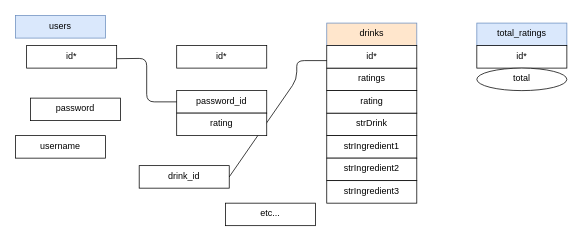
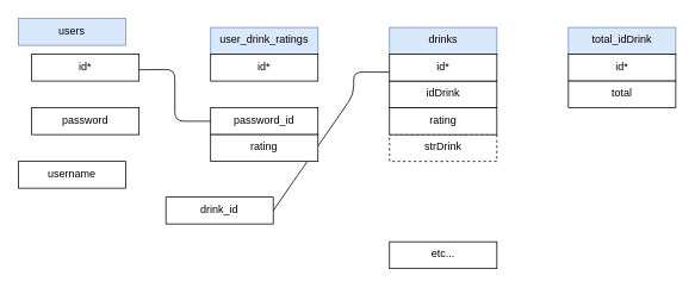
+ <mxCell id="14" value="user_drink_ratings" style="rounded=0;whiteSpace=wrap;html=1;verticalAlign=top;fillColor=#dae8fc;strokeColor=#6c8ebf;fontColor=#000000;" parent="1" vertex="1"><mxGeometry x="235" y="30" width="120" height="30" as="geometry" /></mxCell>
- <mxCell id="2" value="drinks" style="rounded=0;whiteSpace=wrap;html=1;verticalAlign=top;fillColor=#ffe6cc;strokeColor=#6c8ebf;fontColor=#000000;" parent="1" vertex="1"><mxGeometry x="435" y="30" width="120" height="30" as="geometry" /></mxCell>
+ <mxCell id="2" value="drinks" style="rounded=0;whiteSpace=wrap;html=1;verticalAlign=top;fillColor=#dae8fc;strokeColor=#6c8ebf;fontColor=#000000;" parent="1" vertex="1"><mxGeometry x="435" y="30" width="120" height="30" as="geometry" /></mxCell>
- <mxCell id="21" value="total_ratings" style="rounded=0;whiteSpace=wrap;html=1;verticalAlign=top;fillColor=#dae8fc;strokeColor=#6c8ebf;fontColor=#000000;" parent="1" vertex="1"><mxGeometry x="635" y="30" width="120" height="30" as="geometry" /></mxCell>
+ <mxCell id="21" value="total_idDrink" style="rounded=0;whiteSpace=wrap;html=1;verticalAlign=top;fillColor=#dae8fc;strokeColor=#6c8ebf;fontColor=#000000;" parent="1" vertex="1"><mxGeometry x="635" y="30" width="120" height="30" as="geometry" /></mxCell>
- <mxCell id="3" value="ratings" style="rounded=0;whiteSpace=wrap;html=1;verticalAlign=top;" parent="1" vertex="1"><mxGeometry x="435" y="90" width="120" height="30" as="geometry" /></mxCell>
+ <mxCell id="3" value="idDrink" style="rounded=0;whiteSpace=wrap;html=1;verticalAlign=top;" parent="1" vertex="1"><mxGeometry x="435" y="90" width="120" height="30" as="geometry" /></mxCell>
- <mxCell id="23" value="total" style="ellipse;whiteSpace=wrap;html=1;verticalAlign=top;" parent="1" vertex="1"><mxGeometry x="635" y="90" width="120" height="30" as="geometry" /></mxCell>
+ <mxCell id="23" value="total" style="rounded=0;whiteSpace=wrap;html=1;verticalAlign=top;" parent="1" vertex="1"><mxGeometry x="635" y="90" width="120" height="30" as="geometry" /></mxCell>
- <mxCell id="24" value="password" style="rounded=0;whiteSpace=wrap;html=1;verticalAlign=top;" parent="1" vertex="1"><mxGeometry x="40" y="130" width="120" height="30" as="geometry" /></mxCell>
+ <mxCell id="24" value="password" style="rounded=0;whiteSpace=wrap;html=1;verticalAlign=top;" parent="1" vertex="1"><mxGeometry x="35" y="120" width="120" height="30" as="geometry" /></mxCell>
- <mxCell id="5" value="strDrink" style="rounded=0;whiteSpace=wrap;html=1;verticalAlign=top;" parent="1" vertex="1"><mxGeometry x="435" y="150" width="120" height="30" as="geometry" /></mxCell>
+ <mxCell id="5" value="strDrink" style="rounded=0;whiteSpace=wrap;html=1;verticalAlign=top;dashed=1;" parent="1" vertex="1"><mxGeometry x="435" y="150" width="120" height="30" as="geometry" /></mxCell>
- <mxCell id="6" value="strIngredient1" style="rounded=0;whiteSpace=wrap;html=1;verticalAlign=top;" parent="1" vertex="1"><mxGeometry x="435" y="180" width="120" height="30" as="geometry" /></mxCell>
- <mxCell id="7" value="strIngredient2" style="rounded=0;whiteSpace=wrap;html=1;verticalAlign=top;" parent="1" vertex="1"><mxGeometry x="435" y="210" width="120" height="30" as="geometry" /></mxCell>
- <mxCell id="8" value="strIngredient3" style="rounded=0;whiteSpace=wrap;html=1;verticalAlign=top;" parent="1" vertex="1"><mxGeometry x="435" y="240" width="120" height="30" as="geometry" /></mxCell>
- <mxCell id="9" value="etc..." style="rounded=0;whiteSpace=wrap;html=1;verticalAlign=top;" parent="1" vertex="1"><mxGeometry x="300" y="270" width="120" height="30" as="geometry" /></mxCell>
+ <mxCell id="9" value="etc..." style="rounded=0;whiteSpace=wrap;html=1;verticalAlign=top;" parent="1" vertex="1"><mxGeometry x="435" y="270" width="120" height="30" as="geometry" /></mxCell>
